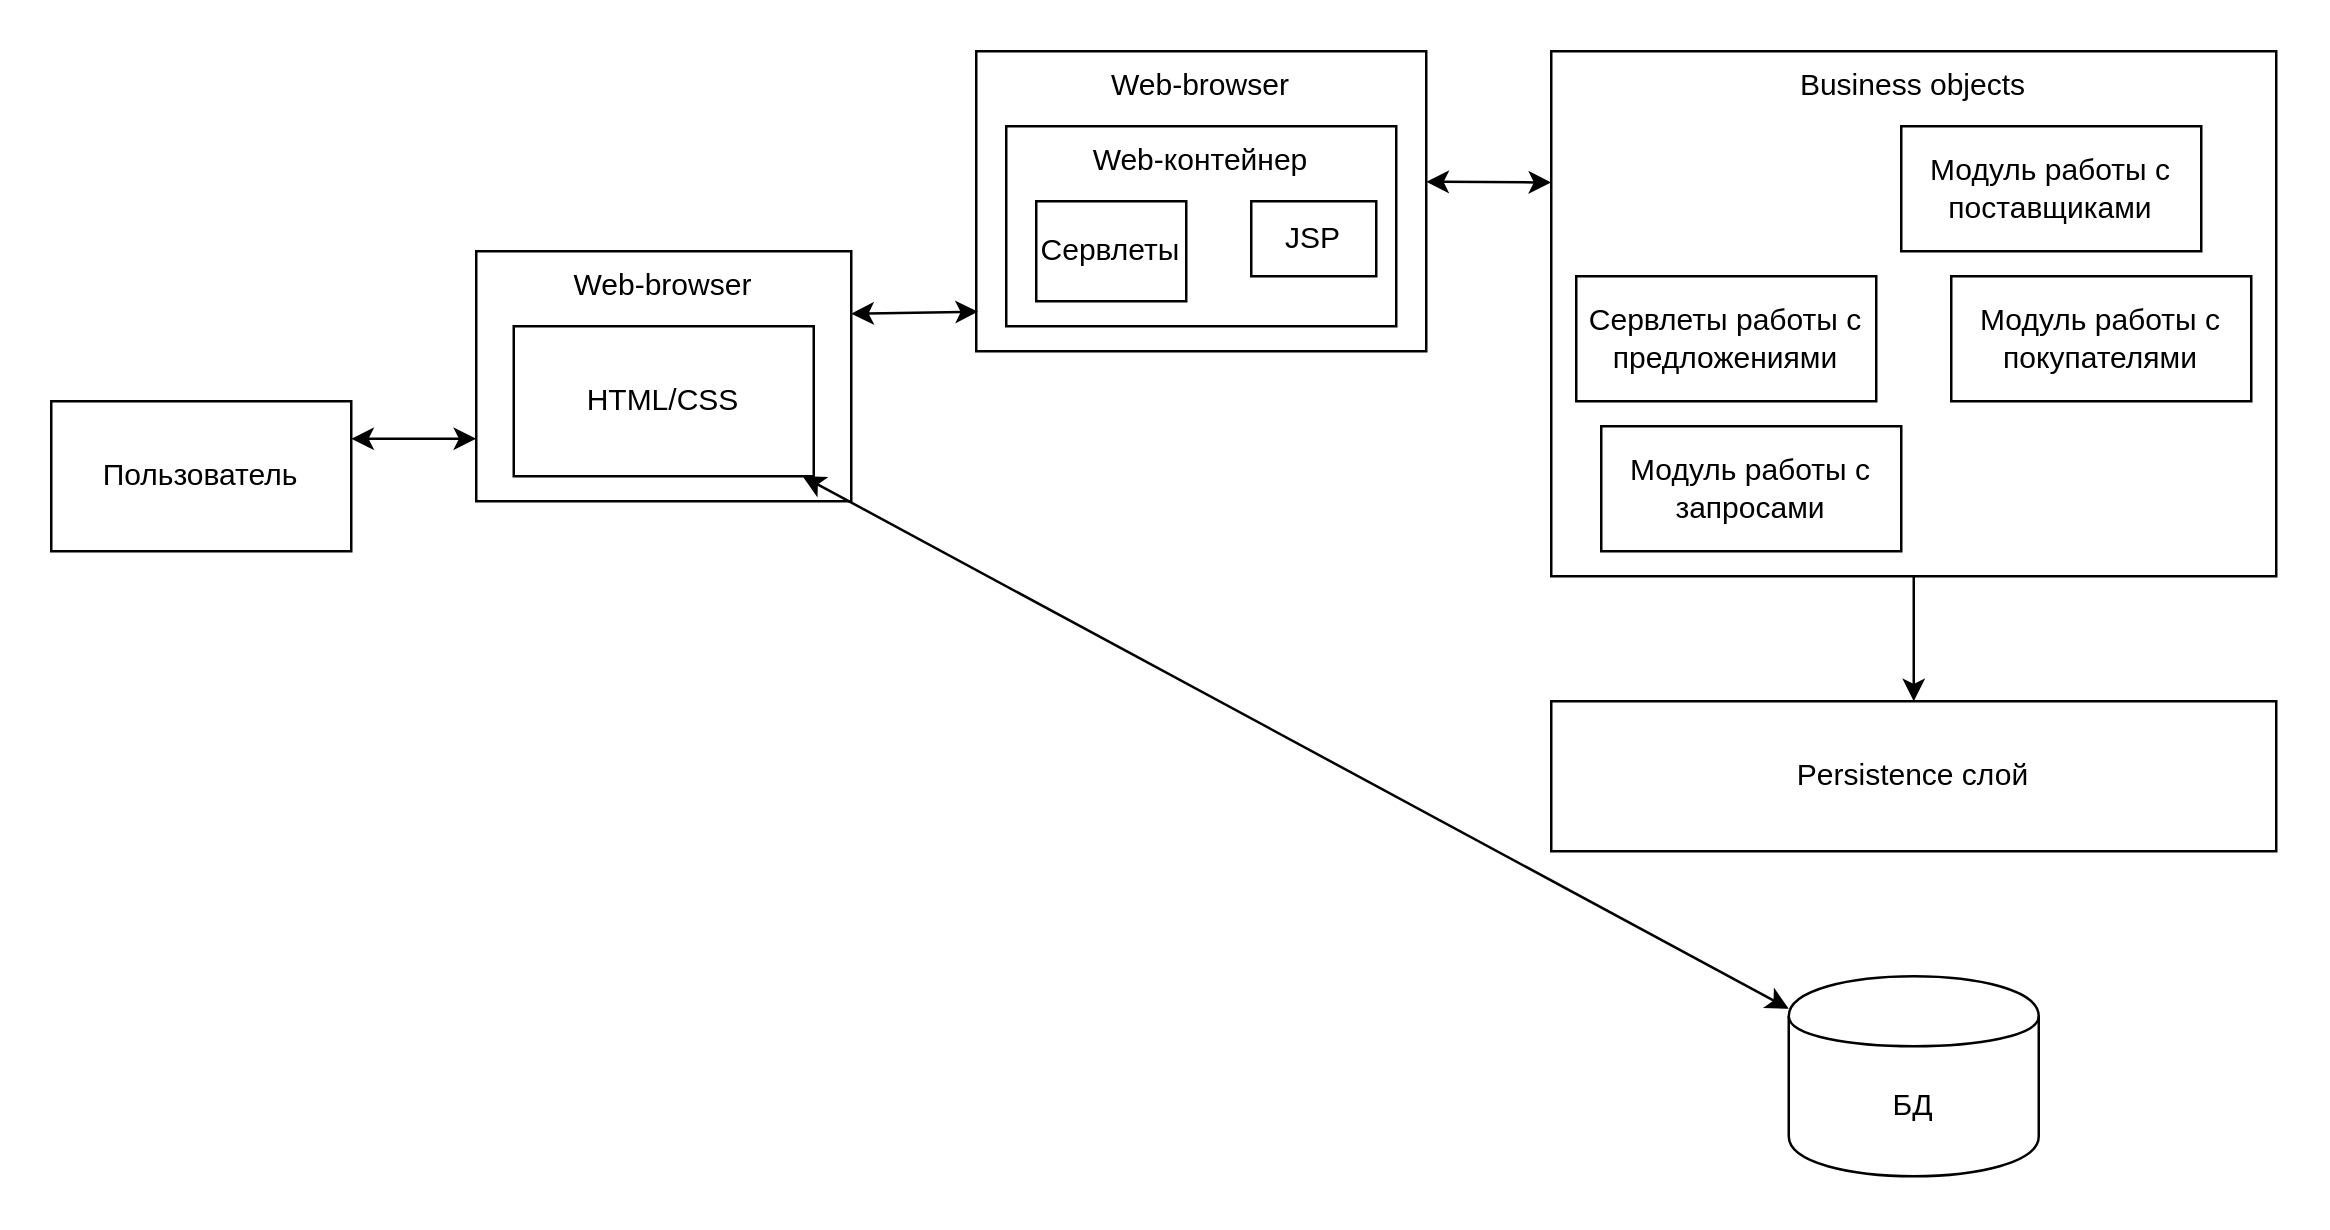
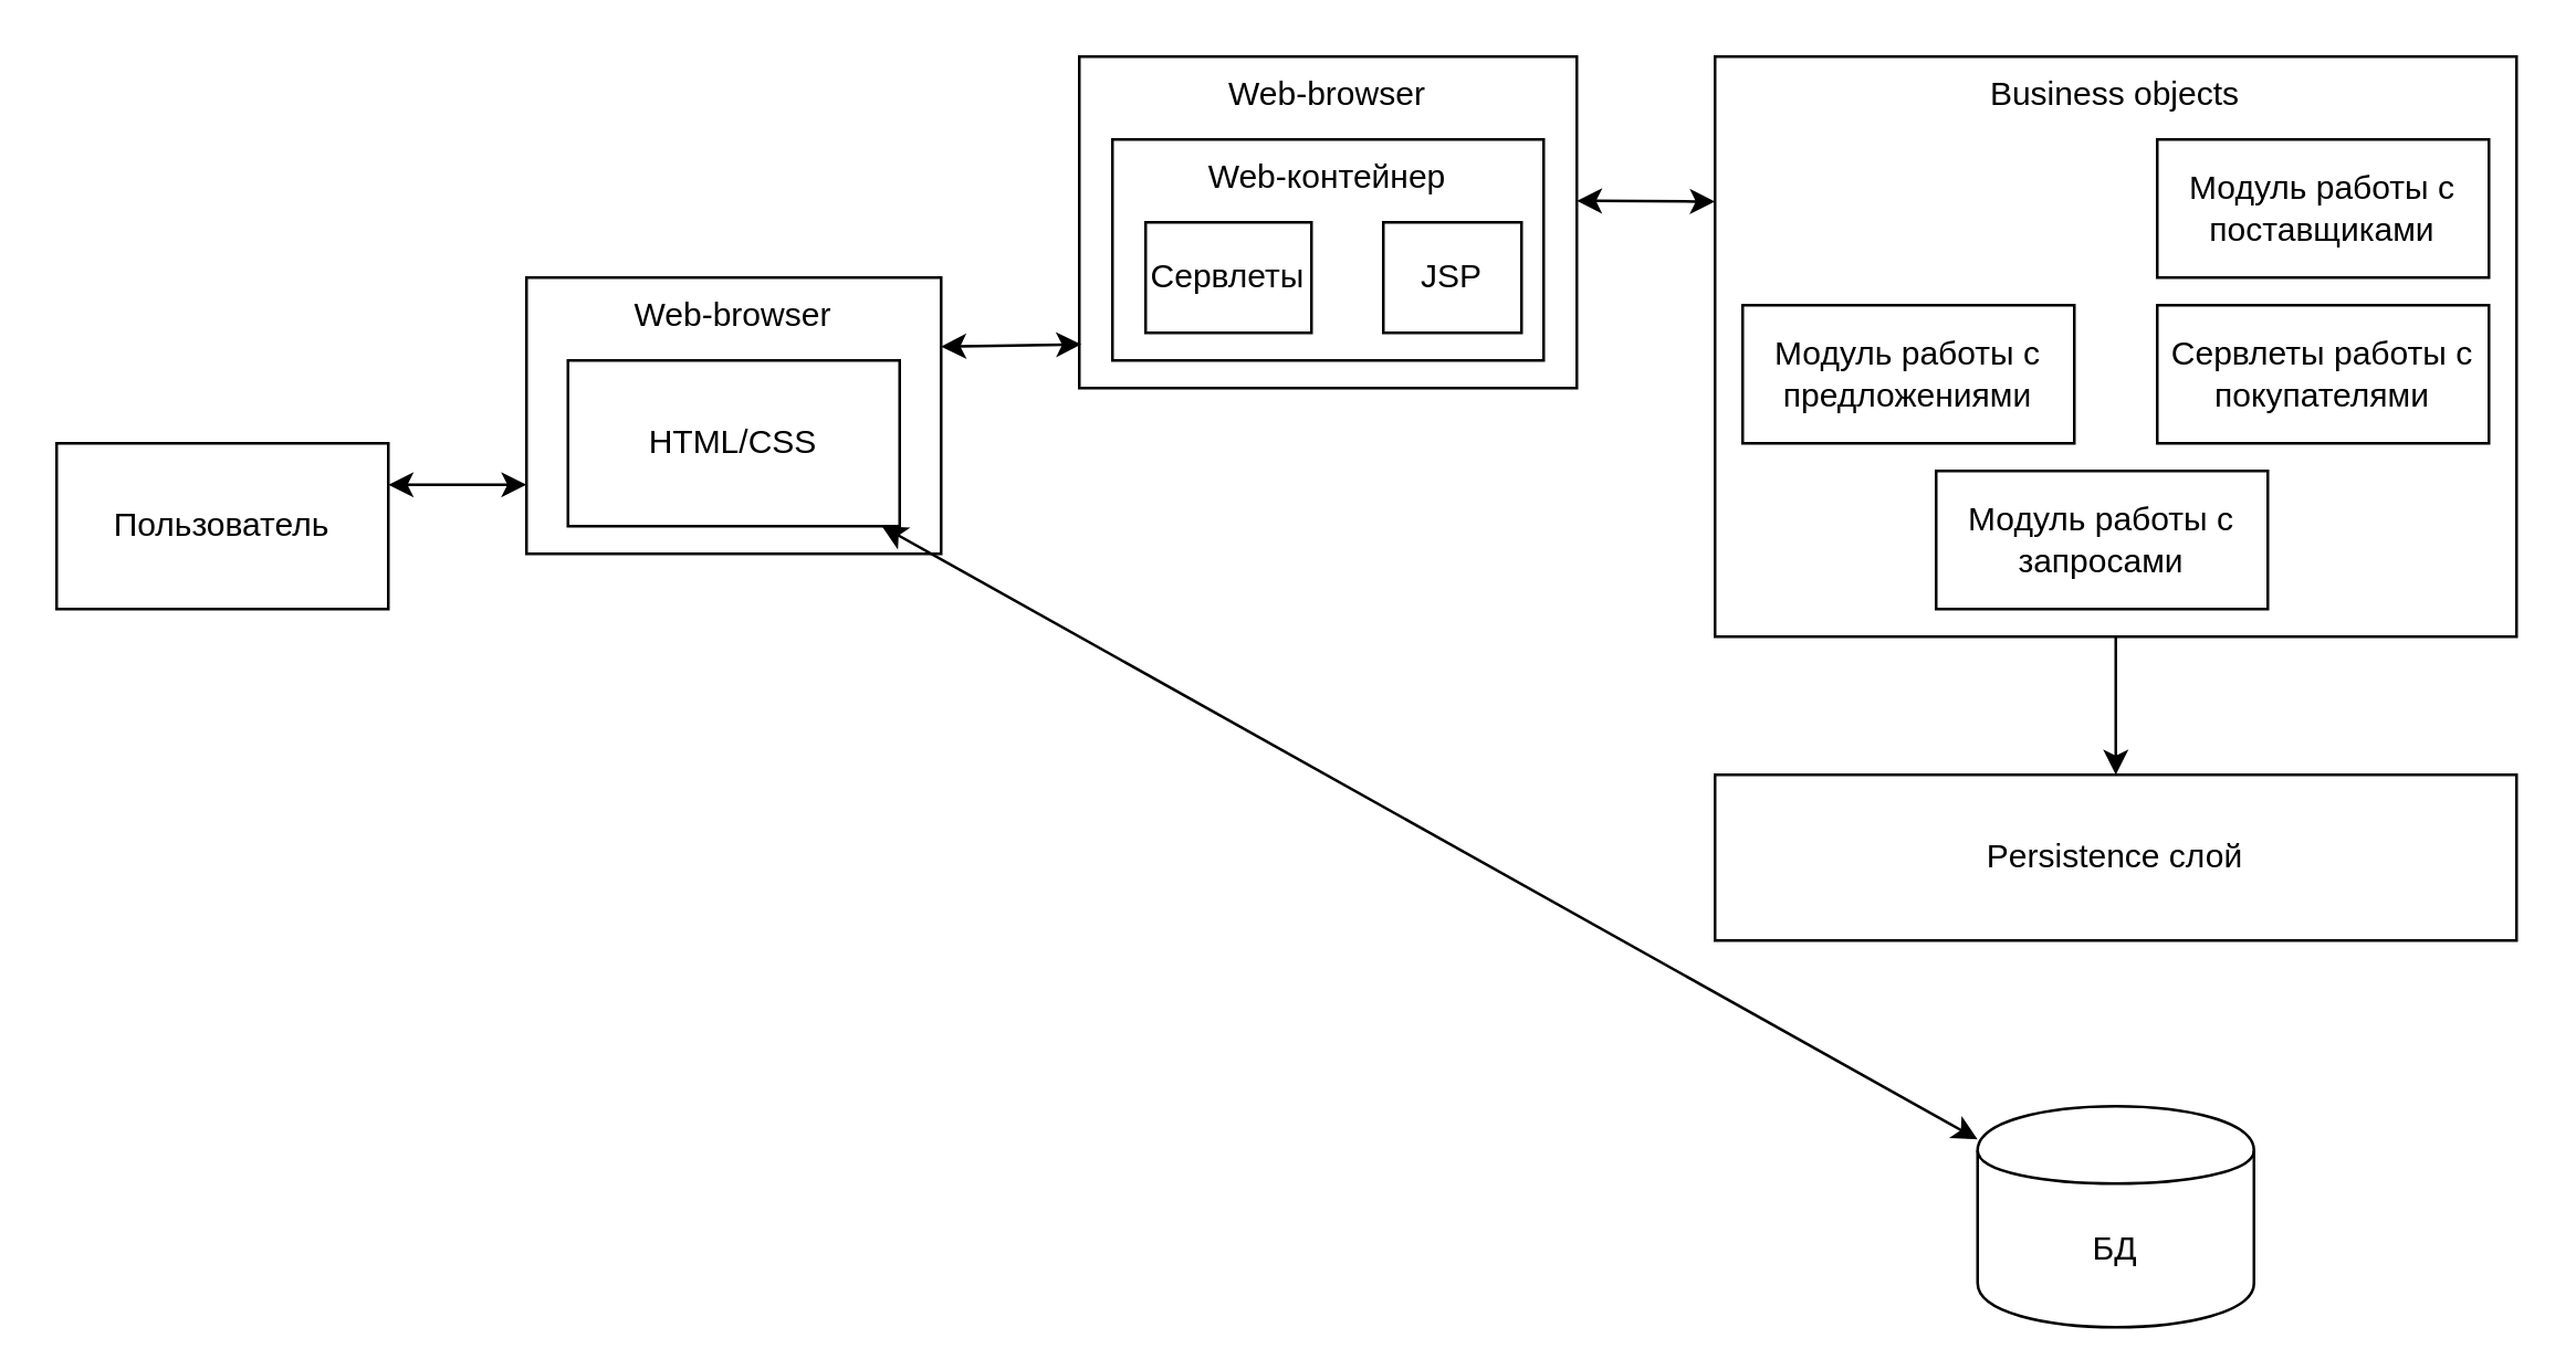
- <mxCell id="10" value="Модуль работы с поставщиками" style="rounded=0;whiteSpace=wrap;html=1;" parent="1" vertex="1"><mxGeometry x="760" y="50" width="120" height="50" as="geometry" /></mxCell>
+ <mxCell id="10" value="Модуль работы с поставщиками" style="rounded=0;whiteSpace=wrap;html=1;" parent="1" vertex="1"><mxGeometry x="780" y="50" width="120" height="50" as="geometry" /></mxCell>
- <mxCell id="8" value="JSP" style="rounded=0;whiteSpace=wrap;html=1;" parent="1" vertex="1"><mxGeometry x="500" y="80" width="50" height="30" as="geometry" /></mxCell>
+ <mxCell id="8" value="JSP" style="rounded=0;whiteSpace=wrap;html=1;" parent="1" vertex="1"><mxGeometry x="500" y="80" width="50" height="40" as="geometry" /></mxCell>
- <mxCell id="11" value="Сервлеты работы с предложениями" style="rounded=0;whiteSpace=wrap;html=1;" parent="1" vertex="1"><mxGeometry x="630" y="110" width="120" height="50" as="geometry" /></mxCell>
+ <mxCell id="11" value="Модуль работы с предложениями" style="rounded=0;whiteSpace=wrap;html=1;" parent="1" vertex="1"><mxGeometry x="630" y="110" width="120" height="50" as="geometry" /></mxCell>
- <mxCell id="13" value="Модуль работы с покупателями" style="rounded=0;whiteSpace=wrap;html=1;" parent="1" vertex="1"><mxGeometry x="780" y="110" width="120" height="50" as="geometry" /></mxCell>
+ <mxCell id="13" value="Сервлеты работы с покупателями" style="rounded=0;whiteSpace=wrap;html=1;" parent="1" vertex="1"><mxGeometry x="780" y="110" width="120" height="50" as="geometry" /></mxCell>
- <mxCell id="12" value="Модуль работы с запросами" style="rounded=0;whiteSpace=wrap;html=1;" parent="1" vertex="1"><mxGeometry x="640" y="170" width="120" height="50" as="geometry" /></mxCell>
+ <mxCell id="12" value="Модуль работы с запросами" style="rounded=0;whiteSpace=wrap;html=1;" parent="1" vertex="1"><mxGeometry x="700" y="170" width="120" height="50" as="geometry" /></mxCell>
- <mxCell id="15" value="БД" style="shape=cylinder;whiteSpace=wrap;html=1;boundedLbl=1;backgroundOutline=1;" parent="1" vertex="1"><mxGeometry x="715" y="390" width="100" height="80" as="geometry" /></mxCell>
+ <mxCell id="15" value="БД" style="shape=cylinder;whiteSpace=wrap;html=1;boundedLbl=1;backgroundOutline=1;" parent="1" vertex="1"><mxGeometry x="715" y="400" width="100" height="80" as="geometry" /></mxCell>
